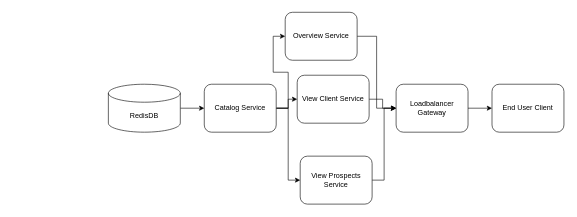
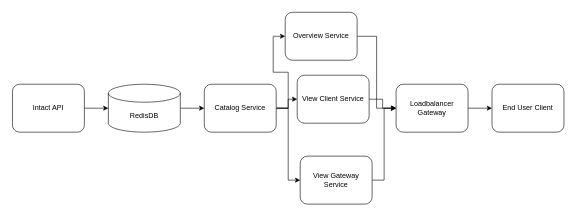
+ <mxCell id="2" value="Intact API" style="rounded=1;whiteSpace=wrap;html=1;" vertex="1" parent="1"><mxGeometry x="20" y="140" width="120" height="80" as="geometry" /></mxCell>
+ <mxCell id="5" style="edgeStyle=orthogonalEdgeStyle;rounded=0;orthogonalLoop=1;jettySize=auto;html=1;exitX=1;exitY=0.5;exitDx=0;exitDy=0;entryX=0;entryY=0.5;entryDx=0;entryDy=0;entryPerimeter=0;" edge="1" parent="1" source="2" target="4"><mxGeometry relative="1" as="geometry" /></mxCell>
- <mxCell id="15" value="View Prospects Service" style="rounded=1;whiteSpace=wrap;html=1;" vertex="1" parent="1"><mxGeometry x="500" y="260" width="120" height="80" as="geometry" /></mxCell>
+ <mxCell id="15" value="View Gateway Service" style="rounded=1;whiteSpace=wrap;html=1;" vertex="1" parent="1"><mxGeometry x="500" y="260" width="120" height="80" as="geometry" /></mxCell>
